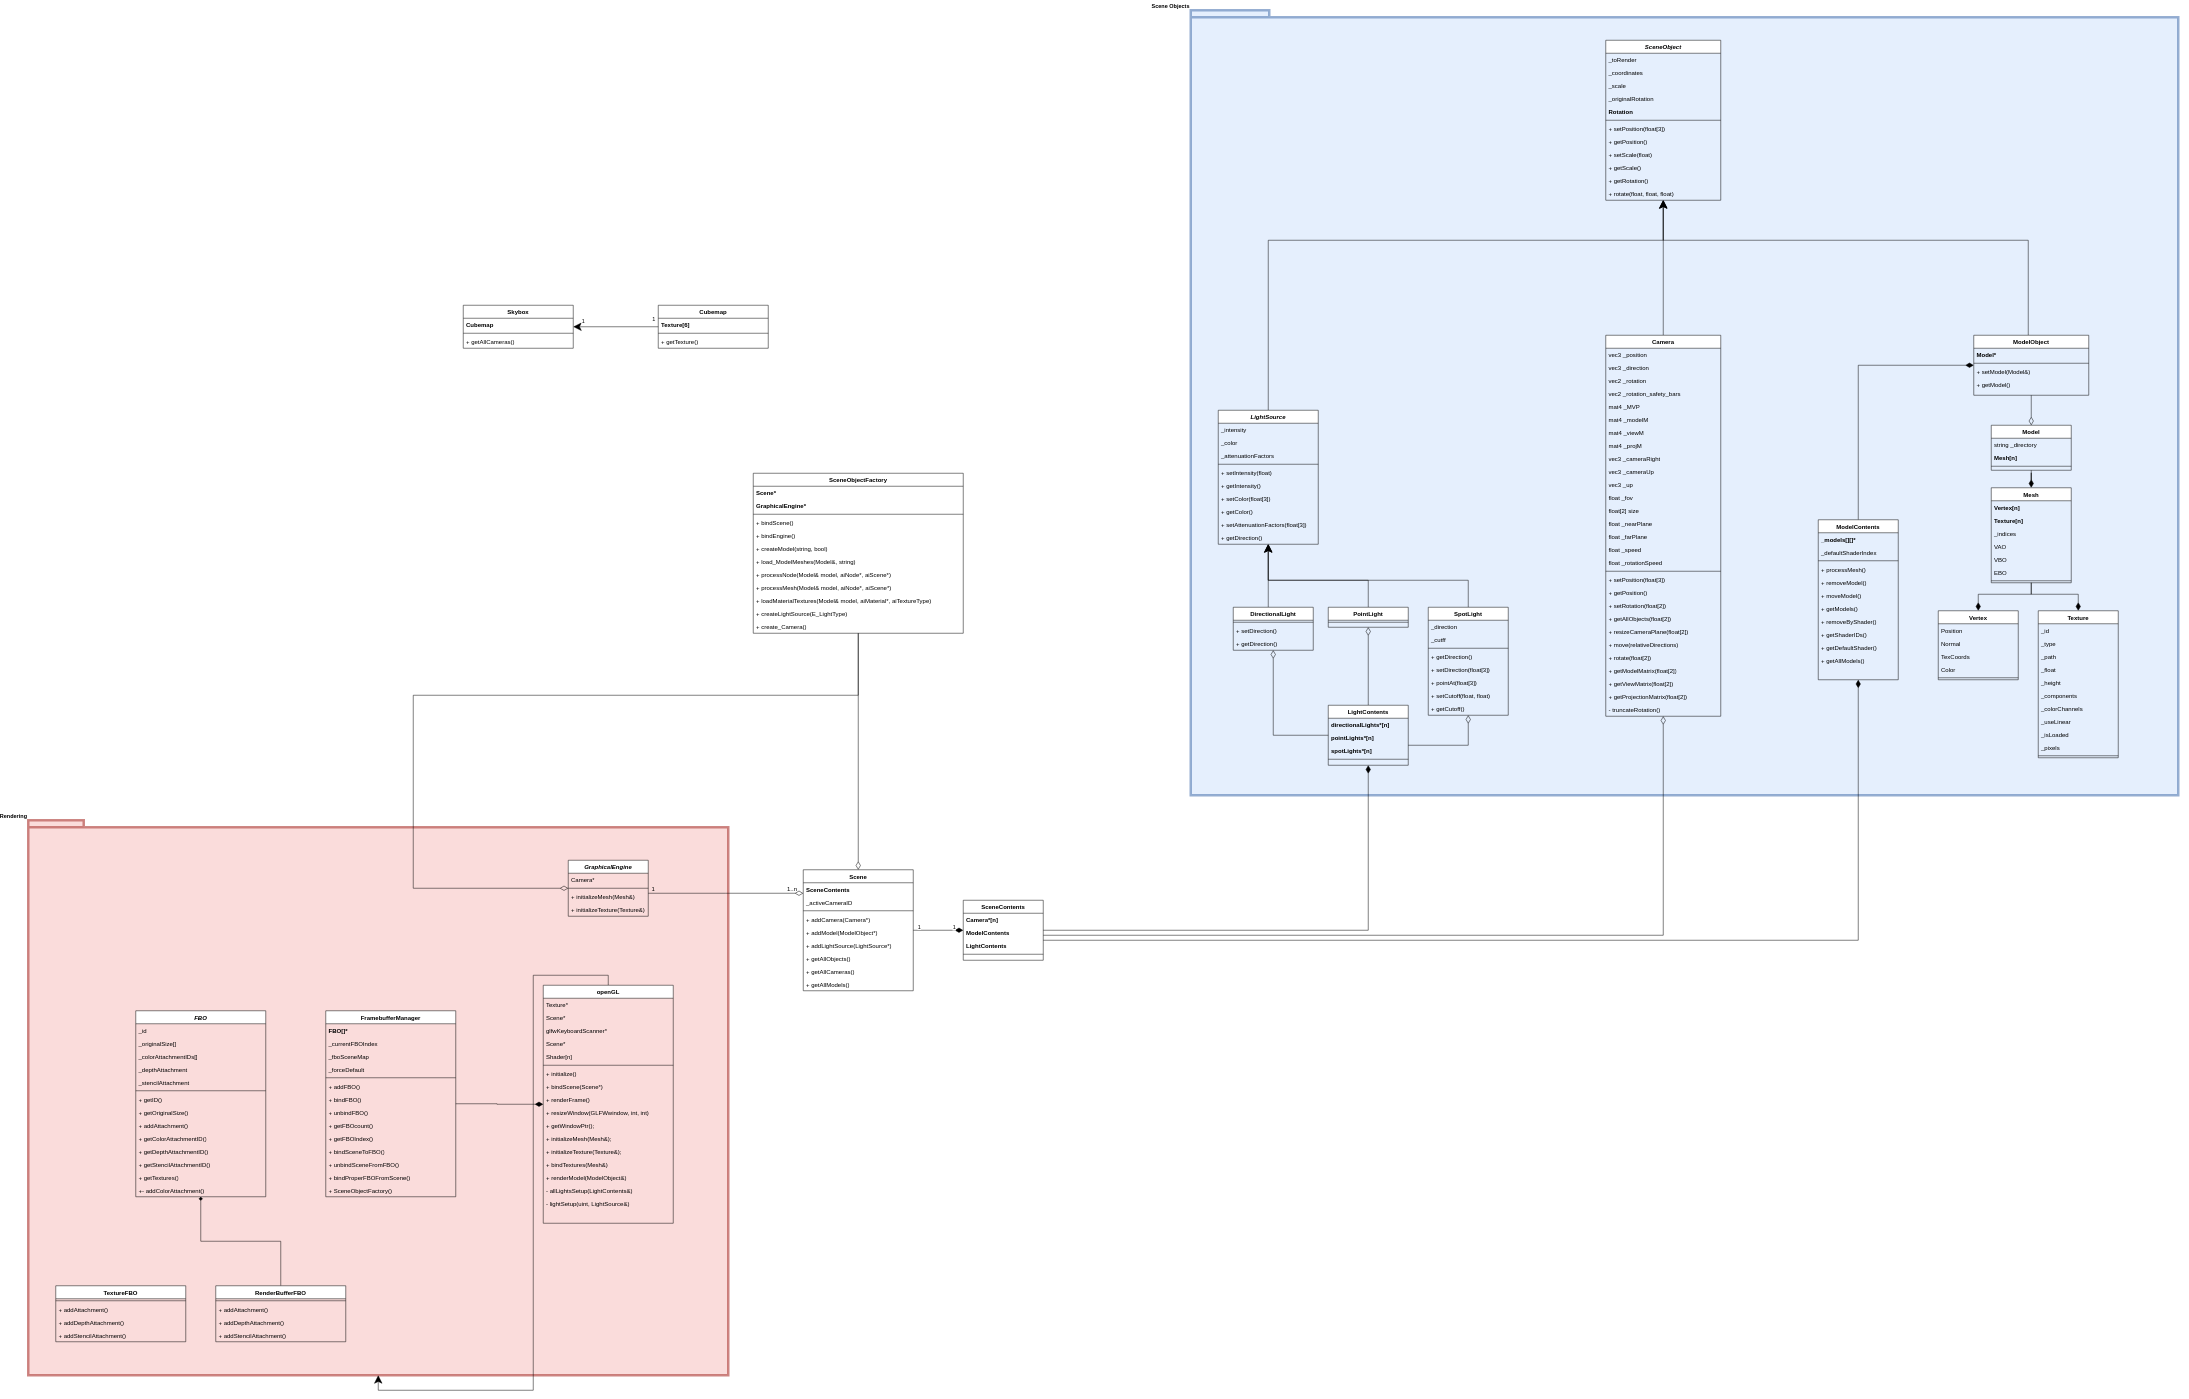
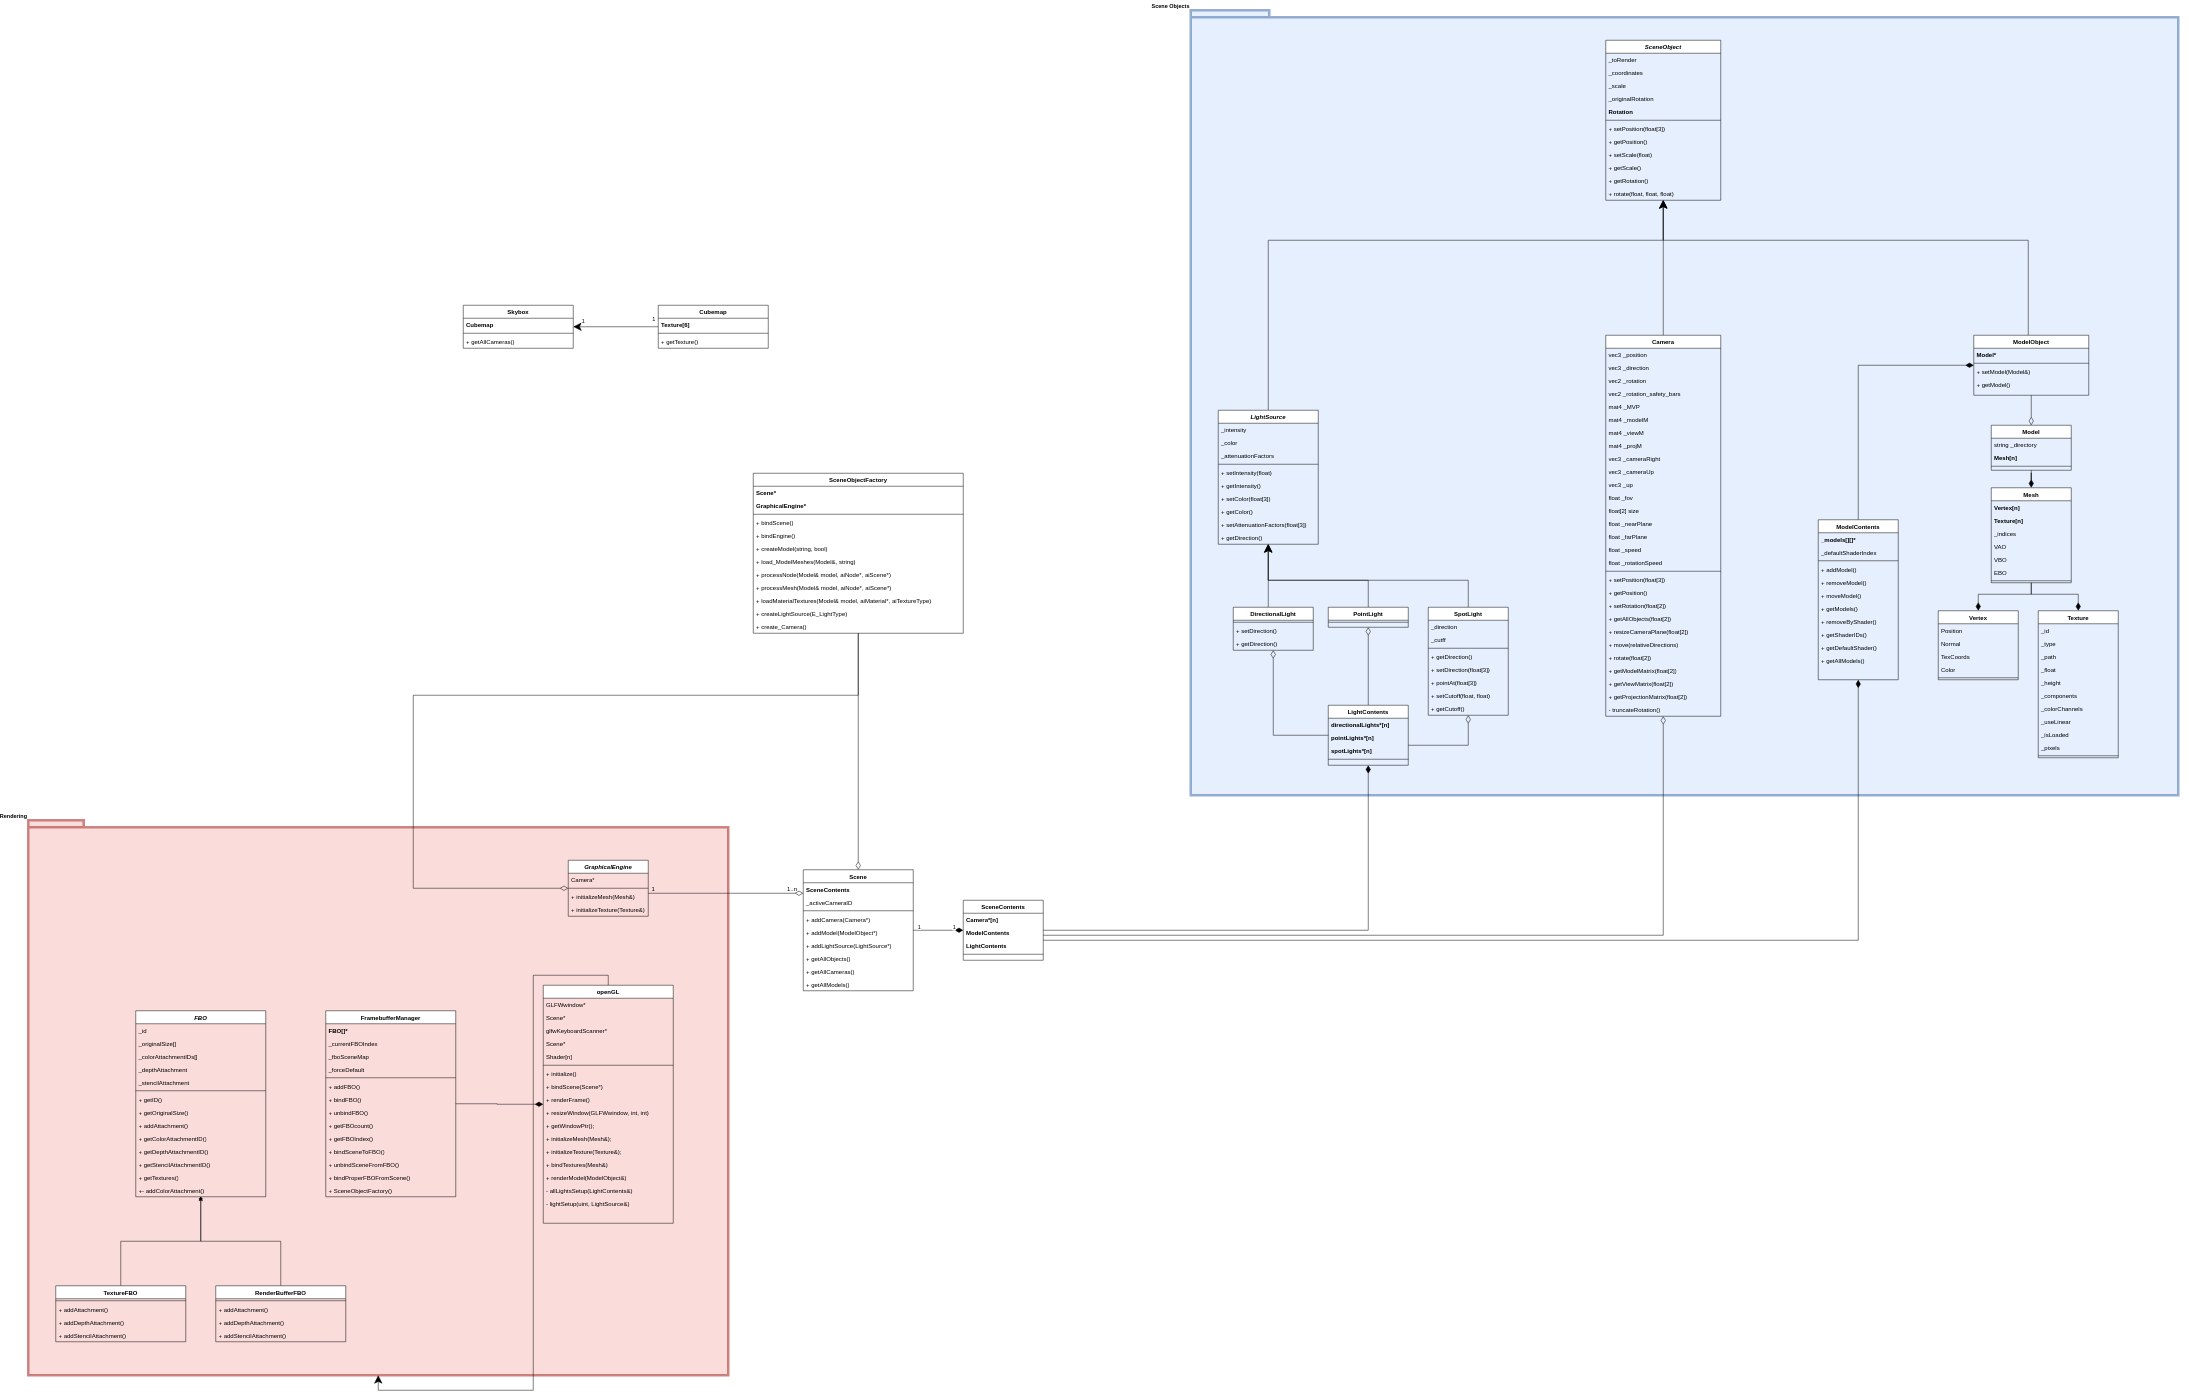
- <mxCell id="237" value="+ processMesh()" style="text;strokeColor=none;fillColor=none;align=left;verticalAlign=top;spacingLeft=4;spacingRight=4;overflow=hidden;rotatable=0;points=[[0,0.5],[1,0.5]];portConstraint=eastwest;whiteSpace=wrap;html=1;fontStyle=0" vertex="1" parent="233"><mxGeometry y="86" width="160" height="26" as="geometry" /></mxCell>
+ <mxCell id="237" value="+ addModel()" style="text;strokeColor=none;fillColor=none;align=left;verticalAlign=top;spacingLeft=4;spacingRight=4;overflow=hidden;rotatable=0;points=[[0,0.5],[1,0.5]];portConstraint=eastwest;whiteSpace=wrap;html=1;fontStyle=0" vertex="1" parent="233"><mxGeometry y="86" width="160" height="26" as="geometry" /></mxCell>
- <mxCell id="6" value="Texture*" style="text;align=left;verticalAlign=top;spacingLeft=4;spacingRight=4;overflow=hidden;rotatable=0;points=[[0,0.5],[1,0.5]];portConstraint=eastwest;" parent="5" vertex="1"><mxGeometry y="26" width="260" height="26" as="geometry" /></mxCell>
+ <mxCell id="6" value="GLFWwindow*" style="text;align=left;verticalAlign=top;spacingLeft=4;spacingRight=4;overflow=hidden;rotatable=0;points=[[0,0.5],[1,0.5]];portConstraint=eastwest;" parent="5" vertex="1"><mxGeometry y="26" width="260" height="26" as="geometry" /></mxCell>
+ <mxCell id="220" style="edgeStyle=orthogonalEdgeStyle;rounded=0;orthogonalLoop=1;jettySize=auto;html=1;" edge="1" parent="1" source="221" target="205"><mxGeometry relative="1" as="geometry" /></mxCell>
